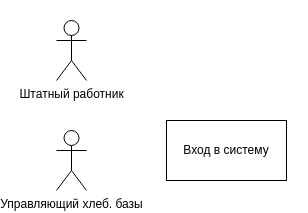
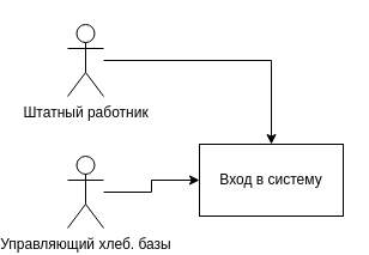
+ <mxCell id="2" value="" style="edgeStyle=orthogonalEdgeStyle;rounded=0;orthogonalLoop=1;jettySize=auto;html=1;" edge="1" parent="1" source="3" target="6"><mxGeometry relative="1" as="geometry" /></mxCell>
+ <mxCell id="4" value="" style="edgeStyle=orthogonalEdgeStyle;rounded=0;orthogonalLoop=1;jettySize=auto;html=1;" edge="1" parent="1" source="5" target="6"><mxGeometry relative="1" as="geometry" /></mxCell>
